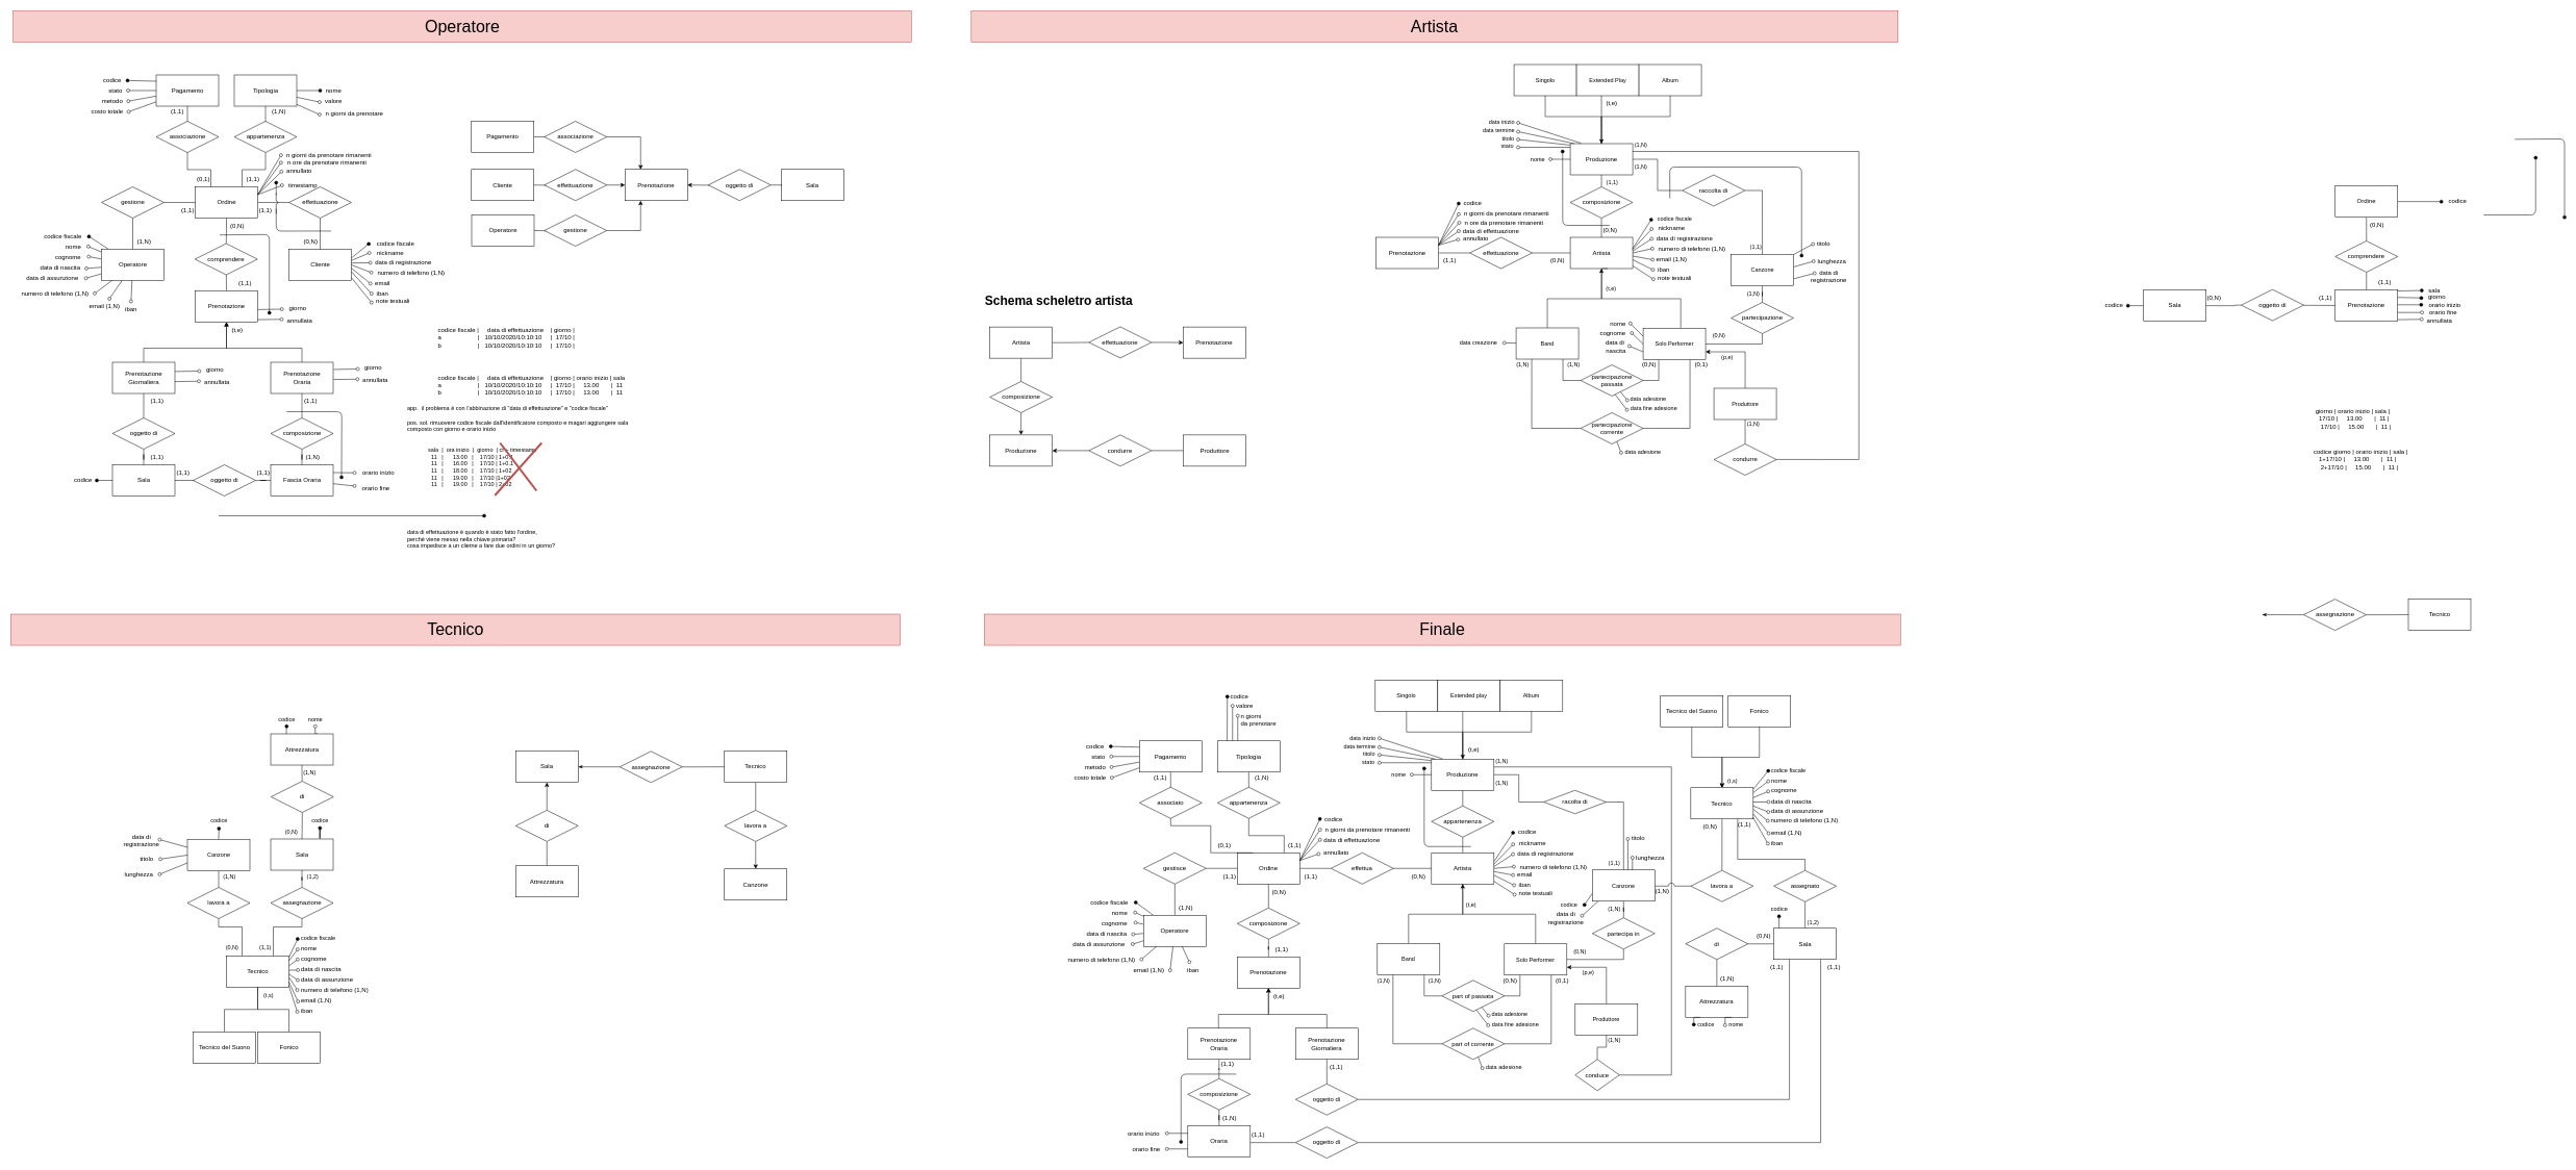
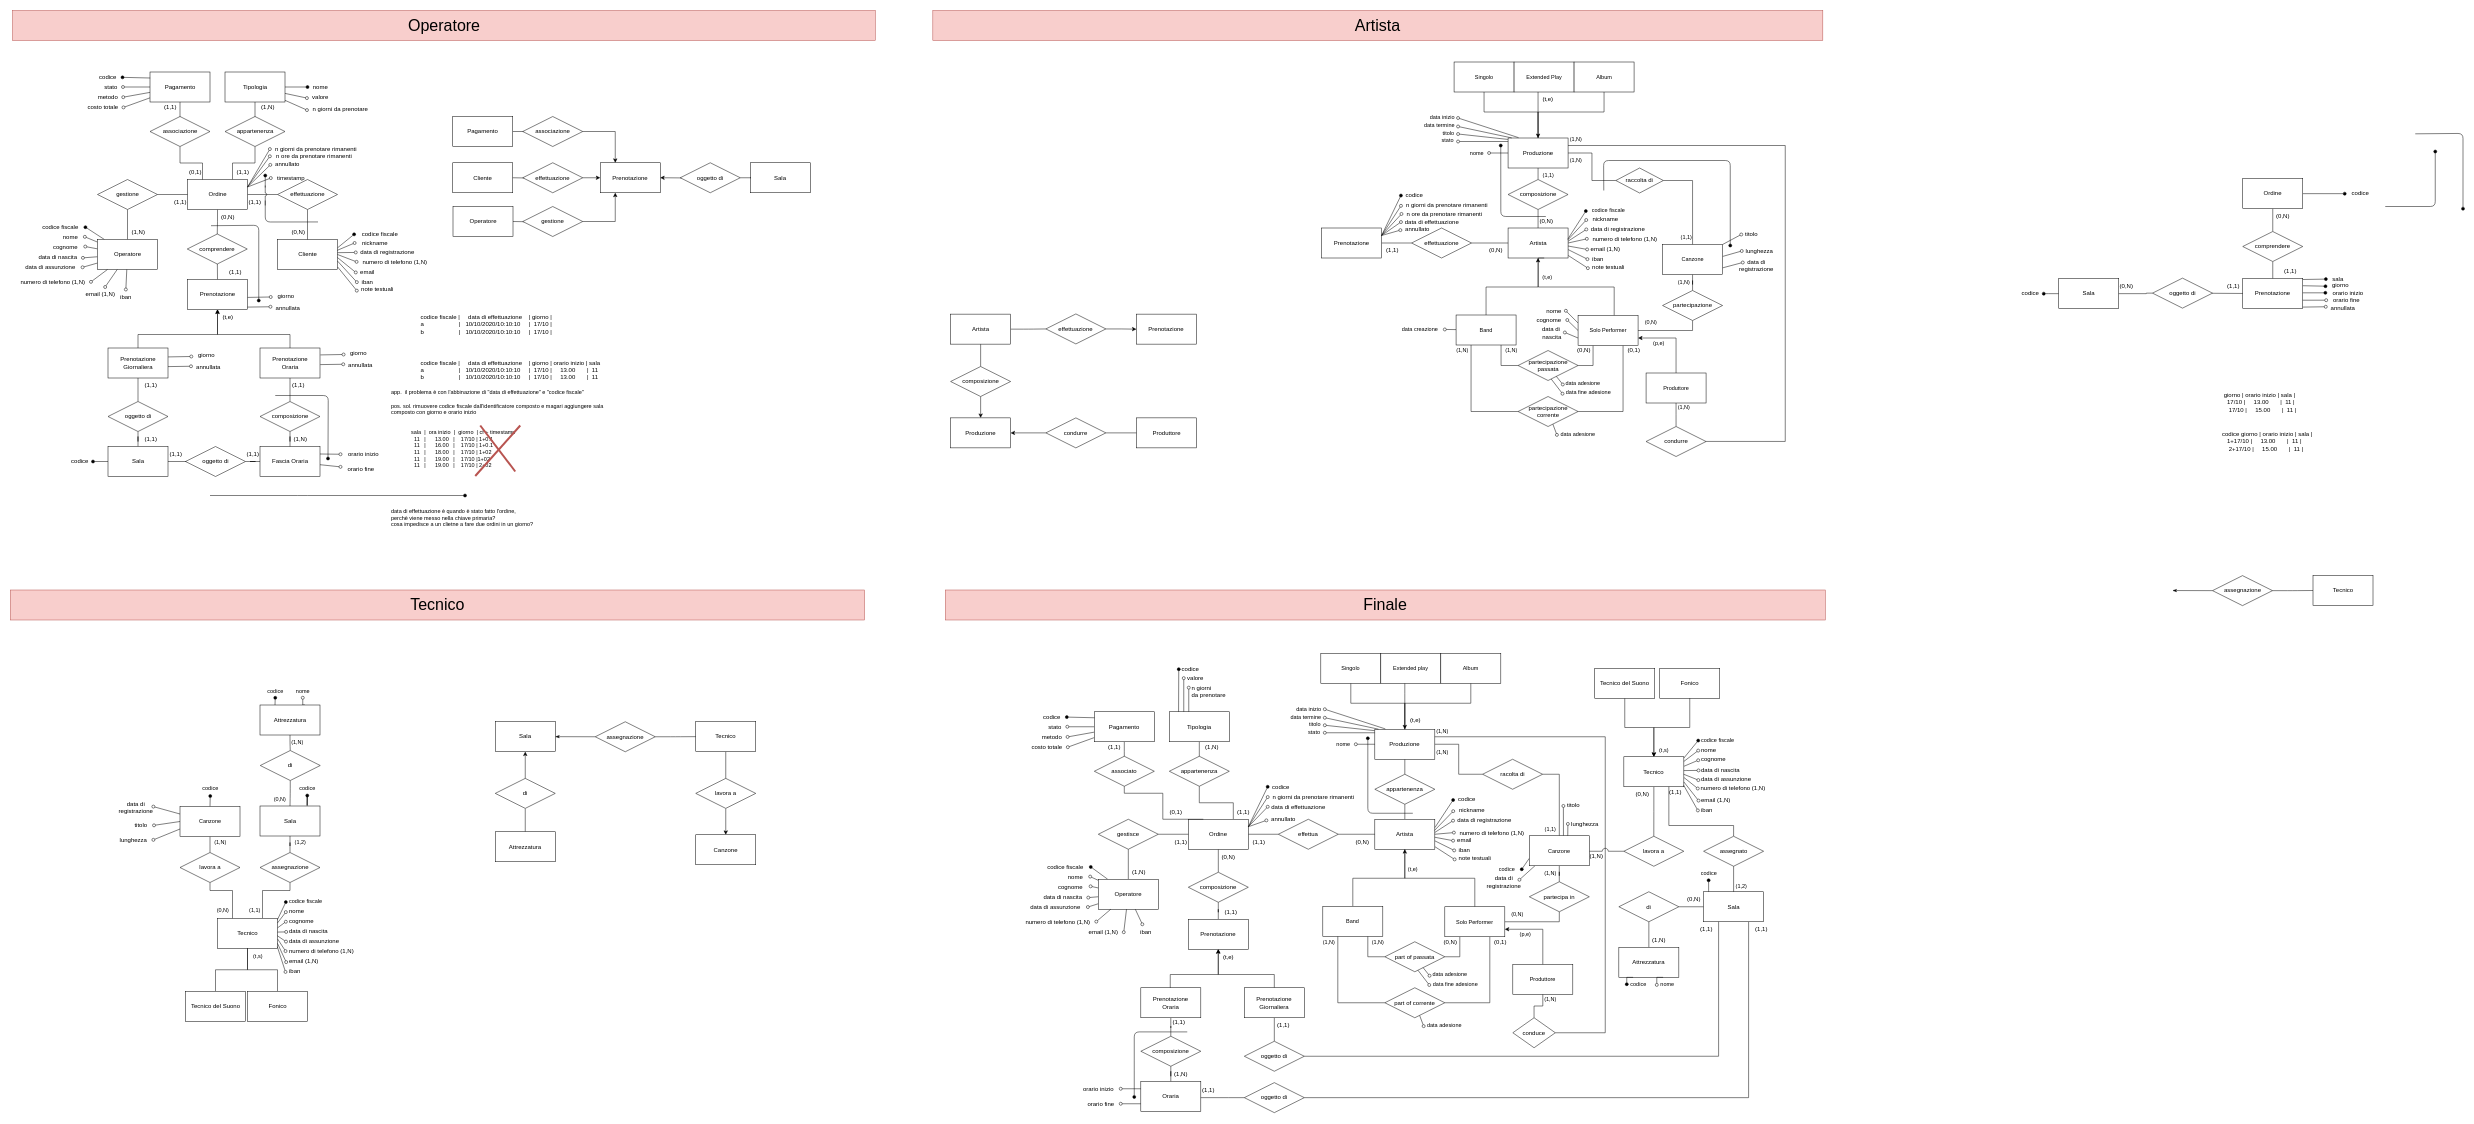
- <mxCell id="198" value="raccolta di" style="shape=rhombus;perimeter=rhombusPerimeter;whiteSpace=wrap;html=1;align=center;" parent="1" vertex="1"><mxGeometry x="3231.2" y="335" width="120" height="60" as="geometry" /></mxCell>
+ <mxCell id="198" value="raccolta di" style="shape=rhombus;perimeter=rhombusPerimeter;whiteSpace=wrap;html=1;align=center;" parent="1" vertex="1"><mxGeometry x="3231.2" y="335" width="95" height="50" as="geometry" /></mxCell>
- <mxCell id="454" value="Schema scheletro artista" style="text;strokeColor=none;fillColor=none;html=1;fontSize=24;fontStyle=1;verticalAlign=middle;align=center;rounded=0;" parent="1" vertex="1"><mxGeometry x="1825.51" y="558" width="415.5" height="40" as="geometry" /></mxCell>
- <mxCell id="401" value="racolta di" style="shape=rhombus;perimeter=rhombusPerimeter;whiteSpace=wrap;html=1;align=center;" parent="1" vertex="1"><mxGeometry x="2964.7" y="1517.5" width="120" height="45" as="geometry" /></mxCell>
+ <mxCell id="401" value="racolta di" style="shape=rhombus;perimeter=rhombusPerimeter;whiteSpace=wrap;html=1;align=center;" parent="1" vertex="1"><mxGeometry x="2964.7" y="1517.5" width="120" height="60" as="geometry" /></mxCell>
